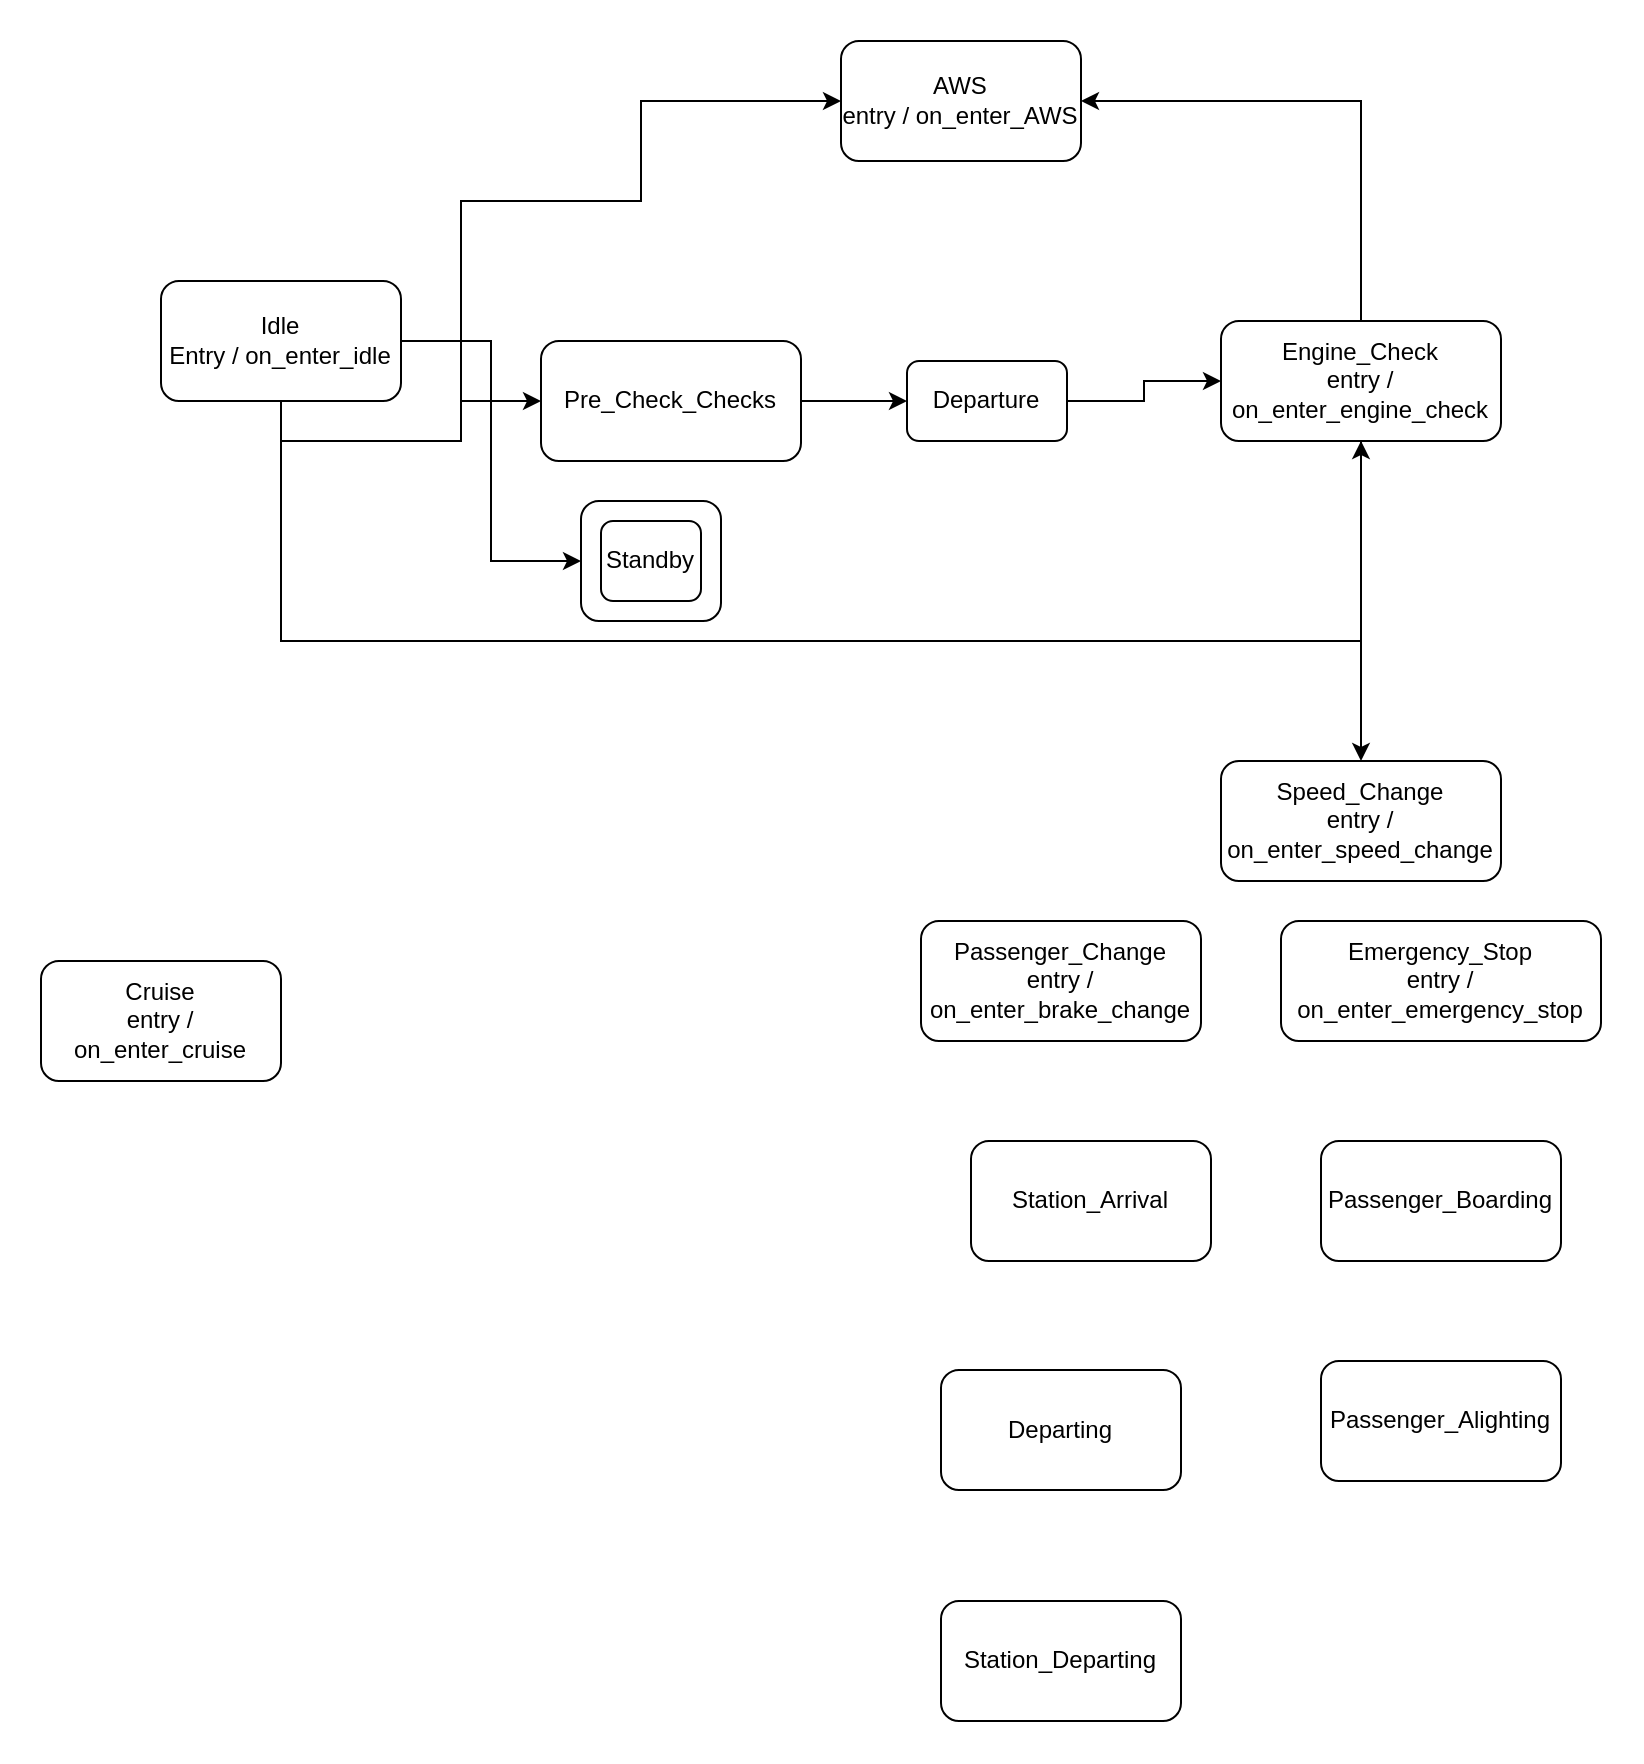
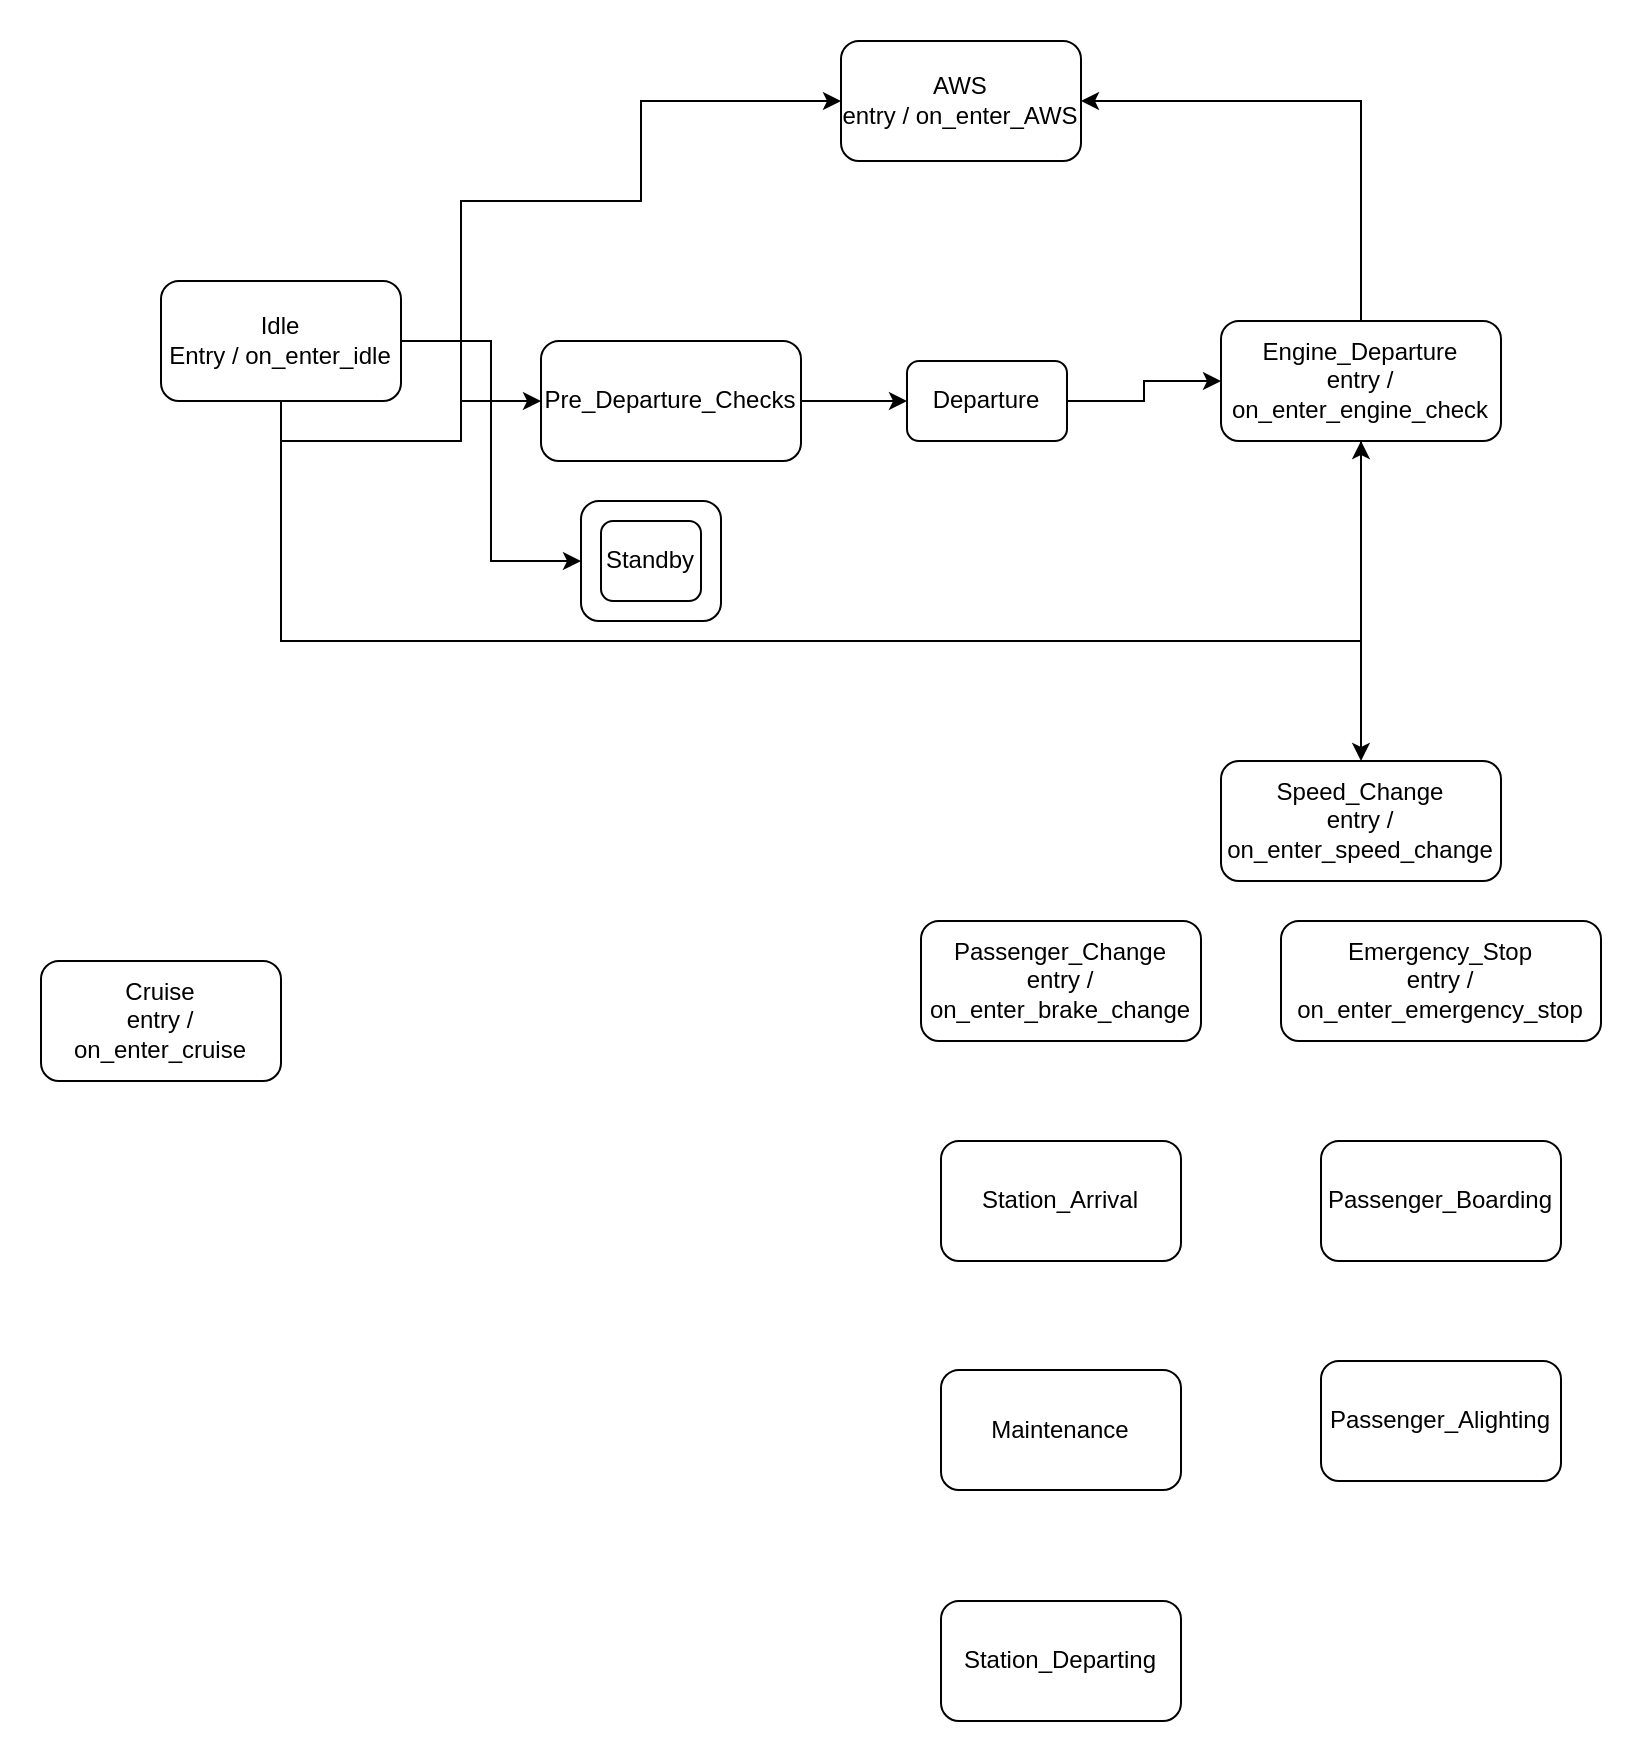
- <mxCell id="15" value="Engine_Check&lt;div&gt;entry / on_enter_engine_check&lt;/div&gt;" style="rounded=1;whiteSpace=wrap;html=1;" vertex="1" parent="1"><mxGeometry x="610" y="160" width="140" height="60" as="geometry" /></mxCell>
+ <mxCell id="15" value="Engine_Departure&lt;div&gt;entry / on_enter_engine_check&lt;/div&gt;" style="rounded=1;whiteSpace=wrap;html=1;" vertex="1" parent="1"><mxGeometry x="610" y="160" width="140" height="60" as="geometry" /></mxCell>
- <mxCell id="8" value="Pre_Check_Checks" style="rounded=1;whiteSpace=wrap;html=1;" vertex="1" parent="1"><mxGeometry x="270" y="170" width="130" height="60" as="geometry" /></mxCell>
+ <mxCell id="8" value="Pre_Departure_Checks" style="rounded=1;whiteSpace=wrap;html=1;" vertex="1" parent="1"><mxGeometry x="270" y="170" width="130" height="60" as="geometry" /></mxCell>
- <mxCell id="20" value="Station_Arrival" style="rounded=1;whiteSpace=wrap;html=1;" vertex="1" parent="1"><mxGeometry x="485" y="570" width="120" height="60" as="geometry" /></mxCell>
+ <mxCell id="20" value="Station_Arrival" style="rounded=1;whiteSpace=wrap;html=1;" vertex="1" parent="1"><mxGeometry x="470" y="570" width="120" height="60" as="geometry" /></mxCell>
- <mxCell id="22" value="Departing" style="rounded=1;whiteSpace=wrap;html=1;" vertex="1" parent="1"><mxGeometry x="470" y="684.5" width="120" height="60" as="geometry" /></mxCell>
+ <mxCell id="22" value="Maintenance" style="rounded=1;whiteSpace=wrap;html=1;" vertex="1" parent="1"><mxGeometry x="470" y="684.5" width="120" height="60" as="geometry" /></mxCell>
